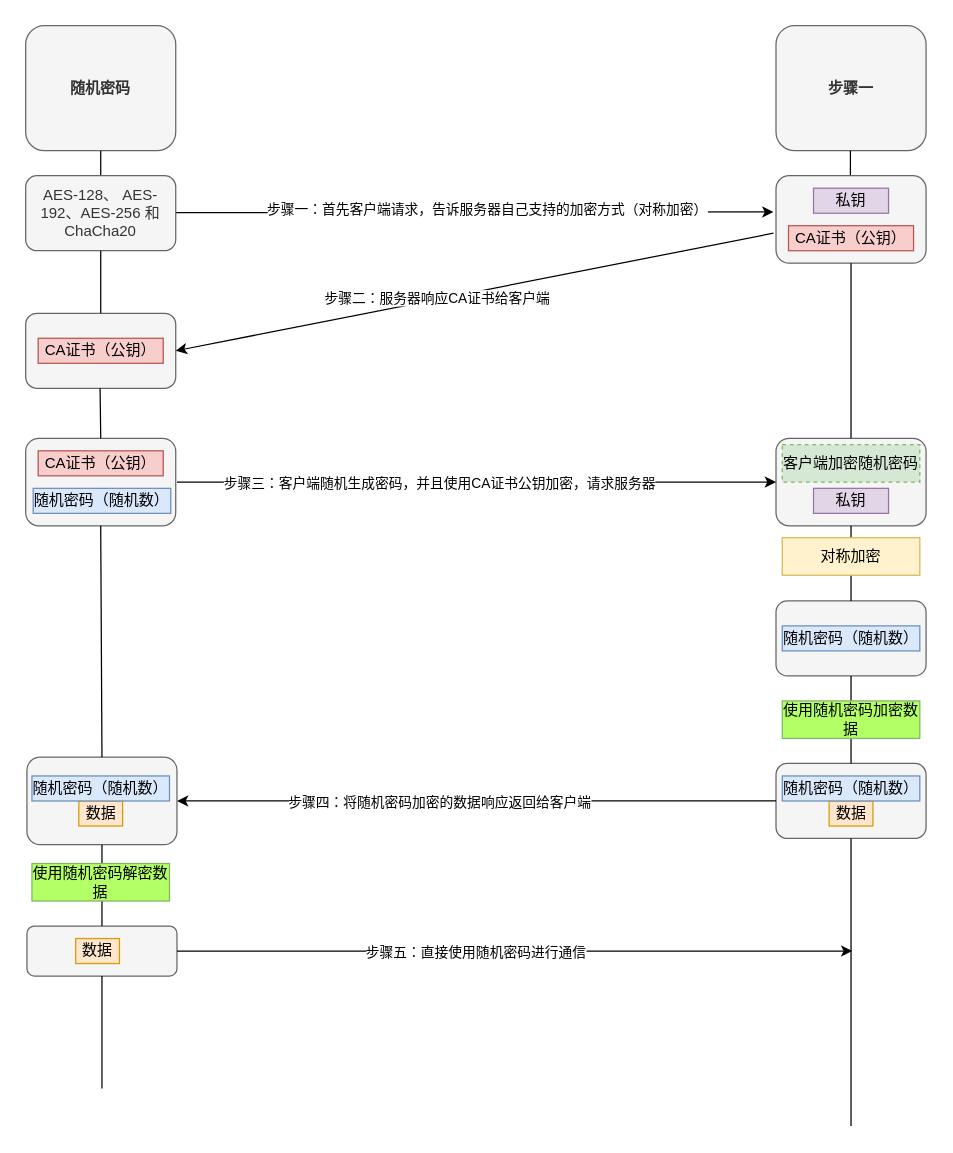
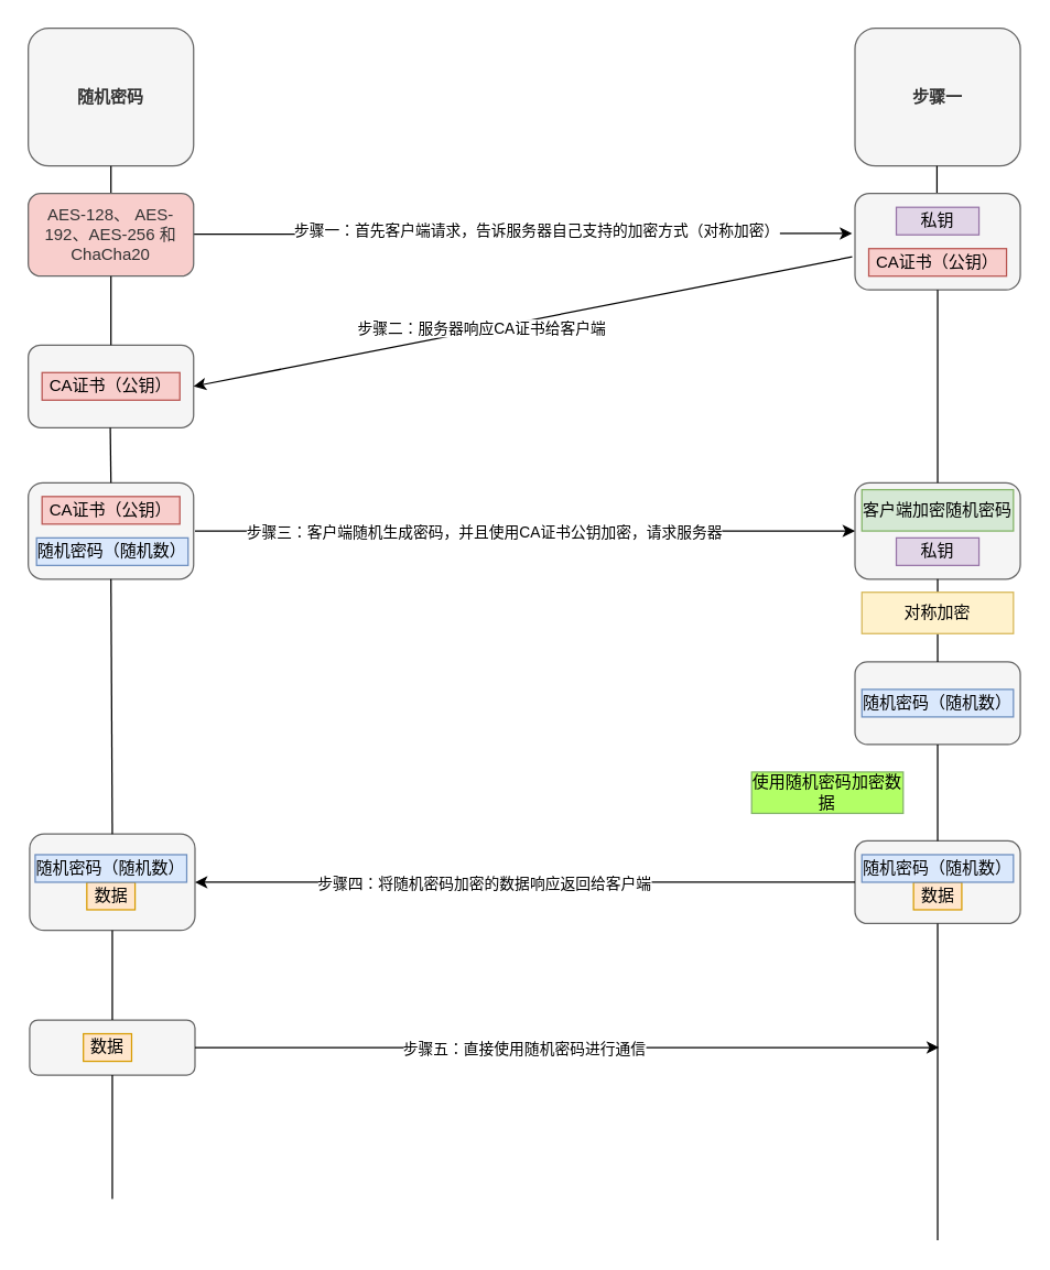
- <mxCell id="8" value="AES-128、 AES-192、AES-256 和 ChaCha20" style="rounded=1;whiteSpace=wrap;html=1;fillColor=#f5f5f5;strokeColor=#666666;fontColor=#333333;" vertex="1" parent="1"><mxGeometry x="20" y="140" width="120" height="60" as="geometry" /></mxCell>
+ <mxCell id="8" value="AES-128、 AES-192、AES-256 和 ChaCha20" style="rounded=1;whiteSpace=wrap;html=1;fillColor=#f8cecc;strokeColor=#666666;fontColor=#333333;" vertex="1" parent="1"><mxGeometry x="20" y="140" width="120" height="60" as="geometry" /></mxCell>
- <mxCell id="24" value="客户端加密随机密码" style="rounded=0;whiteSpace=wrap;html=1;fillColor=#d5e8d4;strokeColor=#82b366;dashed=1;" vertex="1" parent="1"><mxGeometry x="625" y="355" width="110" height="30" as="geometry" /></mxCell>
+ <mxCell id="24" value="客户端加密随机密码" style="rounded=0;whiteSpace=wrap;html=1;fillColor=#d5e8d4;strokeColor=#82b366;" vertex="1" parent="1"><mxGeometry x="625" y="355" width="110" height="30" as="geometry" /></mxCell>
- <mxCell id="41" value="使用随机密码加密数据" style="rounded=0;whiteSpace=wrap;html=1;strokeColor=#82b366;fillColor=#B3FF66;" vertex="1" parent="1"><mxGeometry x="625" y="560" width="110" height="30" as="geometry" /></mxCell>
+ <mxCell id="41" value="使用随机密码加密数据" style="rounded=0;whiteSpace=wrap;html=1;strokeColor=#82b366;fillColor=#B3FF66;" vertex="1" parent="1"><mxGeometry x="545" y="560" width="110" height="30" as="geometry" /></mxCell>
- <mxCell id="46" value="使用随机密码解密数据" style="rounded=0;whiteSpace=wrap;html=1;strokeColor=#82b366;fillColor=#B3FF66;" vertex="1" parent="1"><mxGeometry x="25" y="690" width="110" height="30" as="geometry" /></mxCell>
